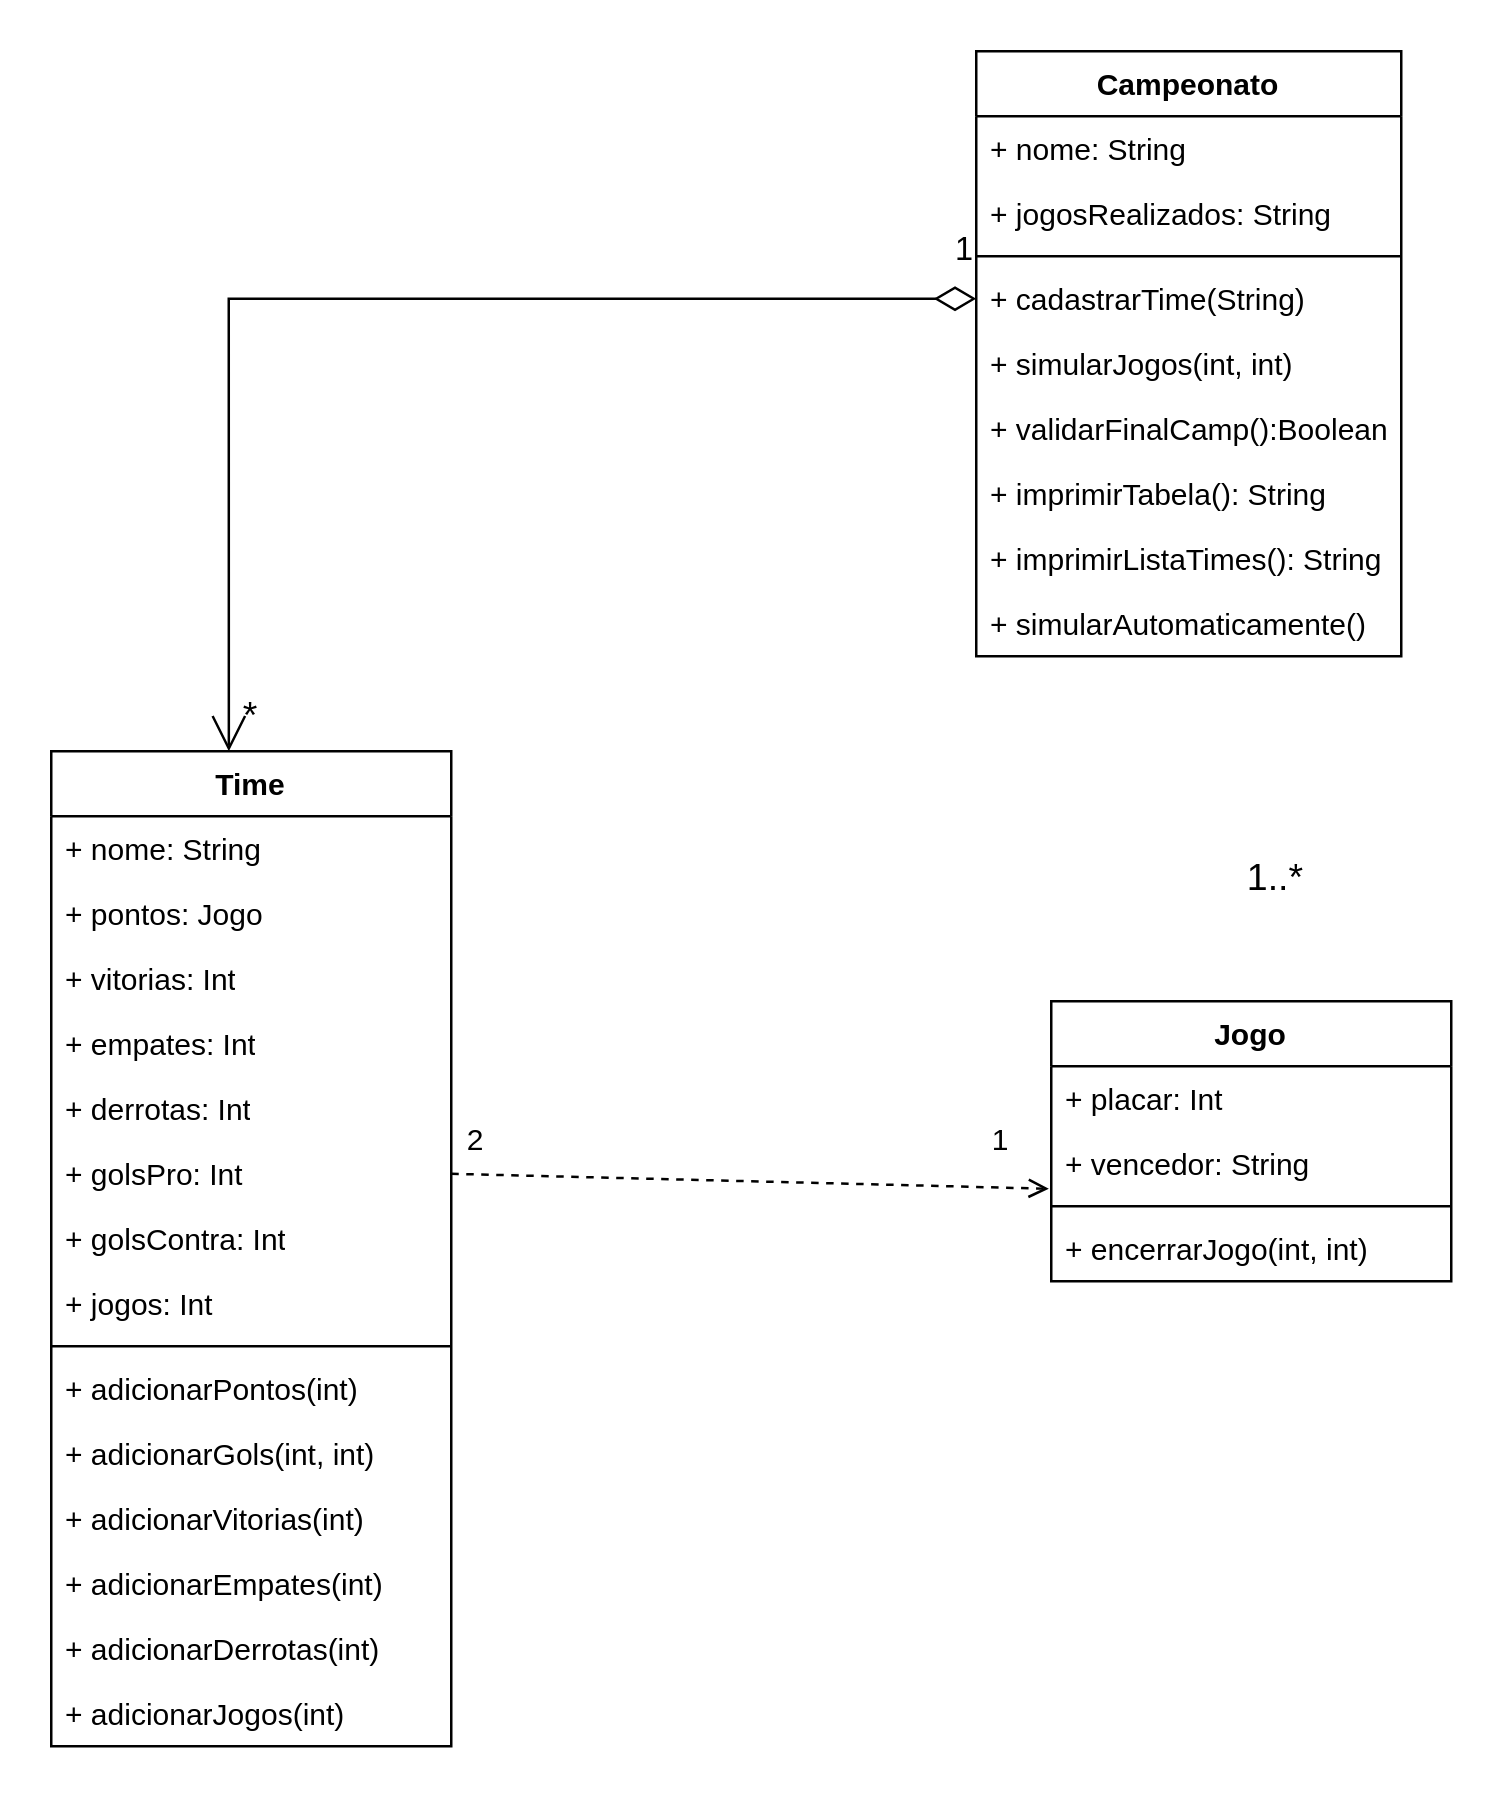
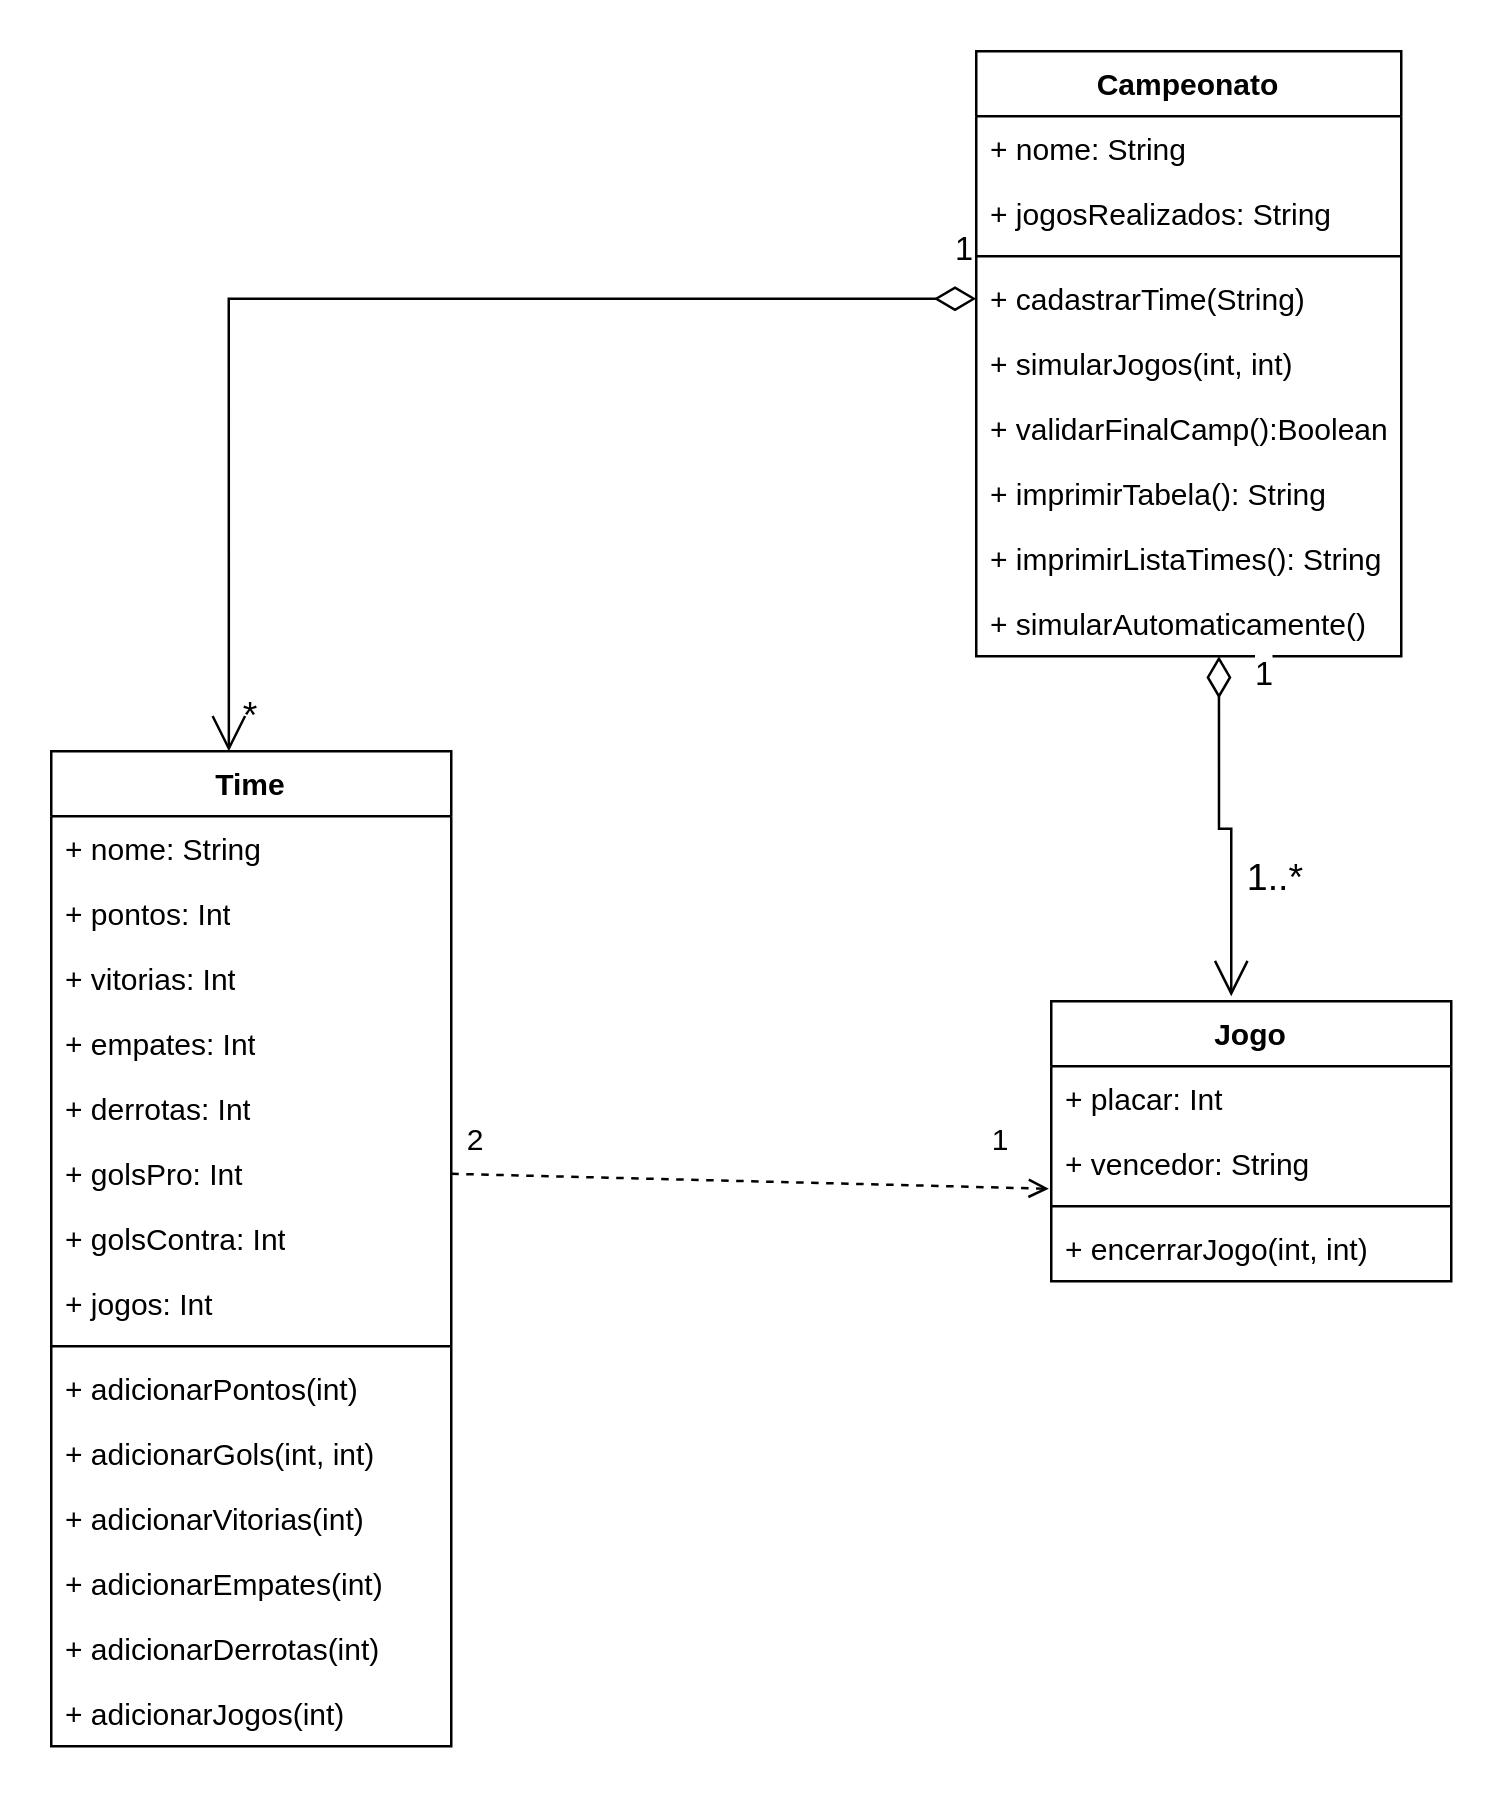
+ <mxCell id="35" value="&lt;font style=&quot;font-size: 13px;&quot;&gt;1&lt;/font&gt;" style="endArrow=open;html=1;endSize=12;startArrow=diamondThin;startSize=14;startFill=0;edgeStyle=orthogonalEdgeStyle;align=left;verticalAlign=bottom;rounded=0;exitX=0.571;exitY=1;exitDx=0;exitDy=0;exitPerimeter=0;entryX=0.45;entryY=-0.018;entryDx=0;entryDy=0;entryPerimeter=0;" edge="1" parent="1" source="11" target="28"><mxGeometry x="-0.744" y="13" relative="1" as="geometry"><mxPoint x="260" y="380" as="sourcePoint" /><mxPoint x="420" y="380" as="targetPoint" /><mxPoint as="offset" /></mxGeometry></mxCell>
- <mxCell id="14" value="+ pontos: Jogo" style="text;strokeColor=none;fillColor=none;align=left;verticalAlign=top;spacingLeft=4;spacingRight=4;overflow=hidden;rotatable=0;points=[[0,0.5],[1,0.5]];portConstraint=eastwest;whiteSpace=wrap;html=1;" vertex="1" parent="12"><mxGeometry y="52" width="160" height="26" as="geometry" /></mxCell>
+ <mxCell id="14" value="+ pontos: Int" style="text;strokeColor=none;fillColor=none;align=left;verticalAlign=top;spacingLeft=4;spacingRight=4;overflow=hidden;rotatable=0;points=[[0,0.5],[1,0.5]];portConstraint=eastwest;whiteSpace=wrap;html=1;" vertex="1" parent="12"><mxGeometry y="52" width="160" height="26" as="geometry" /></mxCell>
